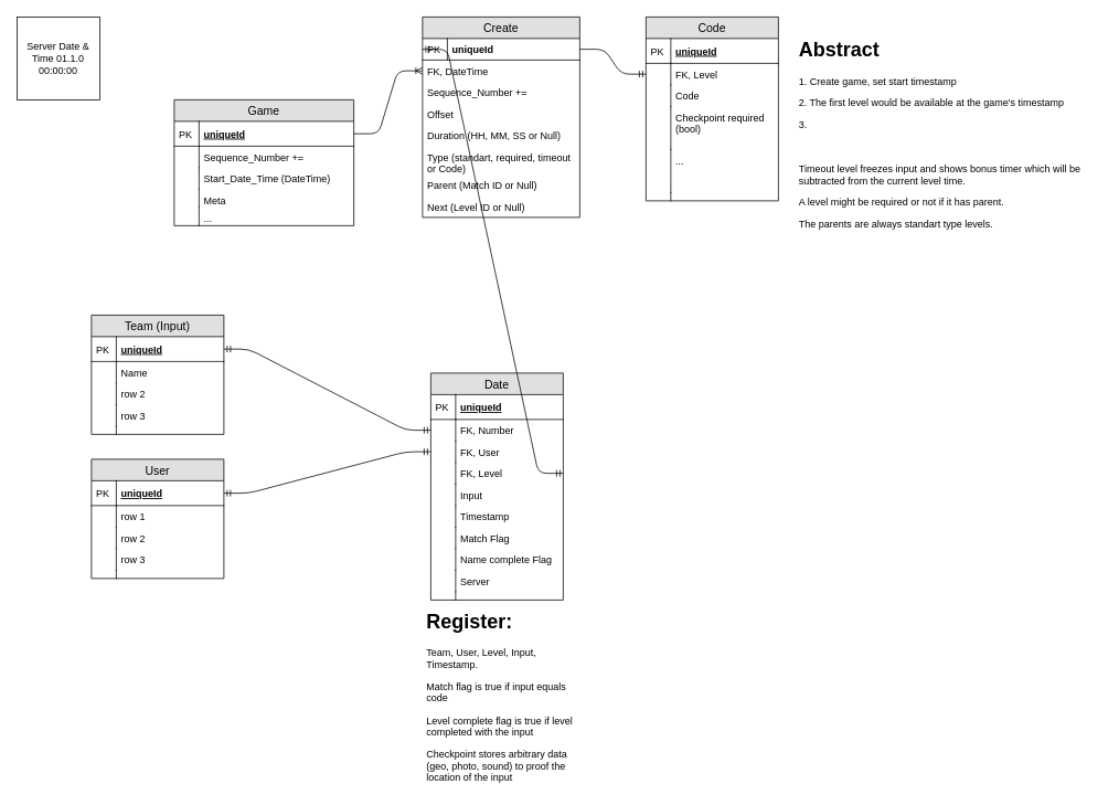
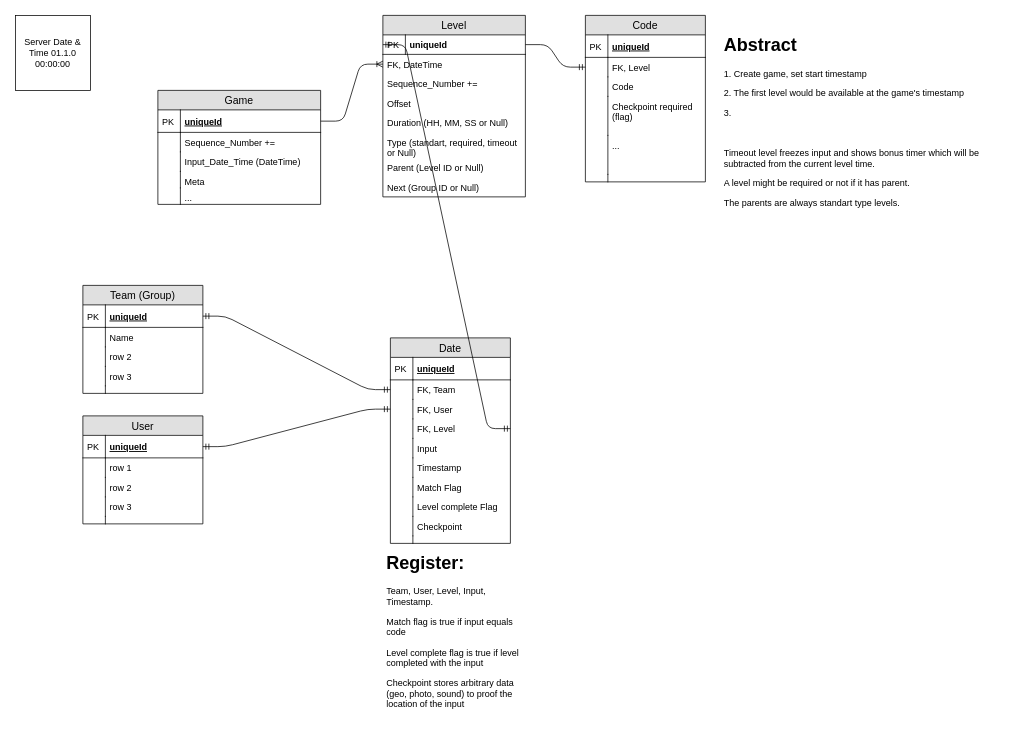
- <mxCell id="14" value="Create" style="swimlane;fontStyle=0;childLayout=stackLayout;horizontal=1;startSize=26;fillColor=#e0e0e0;horizontalStack=0;resizeParent=1;resizeParentMax=0;resizeLast=0;collapsible=1;marginBottom=0;swimlaneFillColor=#ffffff;align=center;fontSize=14;" vertex="1" parent="1"><mxGeometry x="510" y="20" width="190" height="242" as="geometry" /></mxCell>
+ <mxCell id="14" value="Level" style="swimlane;fontStyle=0;childLayout=stackLayout;horizontal=1;startSize=26;fillColor=#e0e0e0;horizontalStack=0;resizeParent=1;resizeParentMax=0;resizeLast=0;collapsible=1;marginBottom=0;swimlaneFillColor=#ffffff;align=center;fontSize=14;" vertex="1" parent="1"><mxGeometry x="510" y="20" width="190" height="242" as="geometry" /></mxCell>
- <mxCell id="32" value="Checkpoint required (bool)" style="shape=partialRectangle;top=0;left=0;right=0;bottom=0;align=left;verticalAlign=top;fillColor=none;spacingLeft=34;spacingRight=4;overflow=hidden;rotatable=0;points=[[0,0.5],[1,0.5]];portConstraint=eastwest;dropTarget=0;fontSize=12;whiteSpace=wrap;" vertex="1" parent="25"><mxGeometry y="108" width="160" height="52" as="geometry" /></mxCell>
+ <mxCell id="32" value="Checkpoint required (flag)" style="shape=partialRectangle;top=0;left=0;right=0;bottom=0;align=left;verticalAlign=top;fillColor=none;spacingLeft=34;spacingRight=4;overflow=hidden;rotatable=0;points=[[0,0.5],[1,0.5]];portConstraint=eastwest;dropTarget=0;fontSize=12;whiteSpace=wrap;" vertex="1" parent="25"><mxGeometry y="108" width="160" height="52" as="geometry" /></mxCell>
- <mxCell id="21" value="Type (standart, required, timeout or Code)" style="text;strokeColor=none;fillColor=none;spacingLeft=4;spacingRight=4;overflow=hidden;rotatable=0;points=[[0,0.5],[1,0.5]];portConstraint=eastwest;fontSize=12;whiteSpace=wrap;" vertex="1" parent="14"><mxGeometry y="156" width="190" height="34" as="geometry" /></mxCell>
+ <mxCell id="21" value="Type (standart, required, timeout or Null)" style="text;strokeColor=none;fillColor=none;spacingLeft=4;spacingRight=4;overflow=hidden;rotatable=0;points=[[0,0.5],[1,0.5]];portConstraint=eastwest;fontSize=12;whiteSpace=wrap;" vertex="1" parent="14"><mxGeometry y="156" width="190" height="34" as="geometry" /></mxCell>
- <mxCell id="8" value="Start_Date_Time (DateTime)" style="shape=partialRectangle;top=0;left=0;right=0;bottom=0;align=left;verticalAlign=top;fillColor=none;spacingLeft=34;spacingRight=4;overflow=hidden;rotatable=0;points=[[0,0.5],[1,0.5]];portConstraint=eastwest;dropTarget=0;fontSize=12;" vertex="1" parent="3"><mxGeometry y="82" width="217" height="26" as="geometry" /></mxCell>
+ <mxCell id="8" value="Input_Date_Time (DateTime)" style="shape=partialRectangle;top=0;left=0;right=0;bottom=0;align=left;verticalAlign=top;fillColor=none;spacingLeft=34;spacingRight=4;overflow=hidden;rotatable=0;points=[[0,0.5],[1,0.5]];portConstraint=eastwest;dropTarget=0;fontSize=12;" vertex="1" parent="3"><mxGeometry y="82" width="217" height="26" as="geometry" /></mxCell>
- <mxCell id="22" value="Parent (Match ID or Null)" style="text;strokeColor=none;fillColor=none;spacingLeft=4;spacingRight=4;overflow=hidden;rotatable=0;points=[[0,0.5],[1,0.5]];portConstraint=eastwest;fontSize=12;" vertex="1" parent="14"><mxGeometry y="190" width="190" height="26" as="geometry" /></mxCell>
+ <mxCell id="22" value="Parent (Level ID or Null)" style="text;strokeColor=none;fillColor=none;spacingLeft=4;spacingRight=4;overflow=hidden;rotatable=0;points=[[0,0.5],[1,0.5]];portConstraint=eastwest;fontSize=12;" vertex="1" parent="14"><mxGeometry y="190" width="190" height="26" as="geometry" /></mxCell>
- <mxCell id="23" value="Next (Level ID or Null)" style="text;strokeColor=none;fillColor=none;spacingLeft=4;spacingRight=4;overflow=hidden;rotatable=0;points=[[0,0.5],[1,0.5]];portConstraint=eastwest;fontSize=12;" vertex="1" parent="14"><mxGeometry y="216" width="190" height="26" as="geometry" /></mxCell>
+ <mxCell id="23" value="Next (Group ID or Null)" style="text;strokeColor=none;fillColor=none;spacingLeft=4;spacingRight=4;overflow=hidden;rotatable=0;points=[[0,0.5],[1,0.5]];portConstraint=eastwest;fontSize=12;" vertex="1" parent="14"><mxGeometry y="216" width="190" height="26" as="geometry" /></mxCell>
- <mxCell id="60" value="Team (Input)" style="swimlane;fontStyle=0;childLayout=stackLayout;horizontal=1;startSize=26;fillColor=#e0e0e0;horizontalStack=0;resizeParent=1;resizeParentMax=0;resizeLast=0;collapsible=1;marginBottom=0;swimlaneFillColor=#ffffff;align=center;fontSize=14;" vertex="1" parent="1"><mxGeometry x="110" y="380" width="160" height="144" as="geometry" /></mxCell>
+ <mxCell id="60" value="Team (Group)" style="swimlane;fontStyle=0;childLayout=stackLayout;horizontal=1;startSize=26;fillColor=#e0e0e0;horizontalStack=0;resizeParent=1;resizeParentMax=0;resizeLast=0;collapsible=1;marginBottom=0;swimlaneFillColor=#ffffff;align=center;fontSize=14;" vertex="1" parent="1"><mxGeometry x="110" y="380" width="160" height="144" as="geometry" /></mxCell>
- <mxCell id="42" value="FK, Number" style="shape=partialRectangle;top=0;left=0;right=0;bottom=0;align=left;verticalAlign=top;fillColor=none;spacingLeft=34;spacingRight=4;overflow=hidden;rotatable=0;points=[[0,0.5],[1,0.5]];portConstraint=eastwest;dropTarget=0;fontSize=12;" vertex="1" parent="39"><mxGeometry y="56" width="160" height="26" as="geometry" /></mxCell>
+ <mxCell id="42" value="FK, Team" style="shape=partialRectangle;top=0;left=0;right=0;bottom=0;align=left;verticalAlign=top;fillColor=none;spacingLeft=34;spacingRight=4;overflow=hidden;rotatable=0;points=[[0,0.5],[1,0.5]];portConstraint=eastwest;dropTarget=0;fontSize=12;" vertex="1" parent="39"><mxGeometry y="56" width="160" height="26" as="geometry" /></mxCell>
- <mxCell id="54" value="Name complete Flag" style="shape=partialRectangle;top=0;left=0;right=0;bottom=0;align=left;verticalAlign=top;fillColor=none;spacingLeft=34;spacingRight=4;overflow=hidden;rotatable=0;points=[[0,0.5],[1,0.5]];portConstraint=eastwest;dropTarget=0;fontSize=12;" vertex="1" parent="39"><mxGeometry y="212" width="160" height="26" as="geometry" /></mxCell>
+ <mxCell id="54" value="Level complete Flag" style="shape=partialRectangle;top=0;left=0;right=0;bottom=0;align=left;verticalAlign=top;fillColor=none;spacingLeft=34;spacingRight=4;overflow=hidden;rotatable=0;points=[[0,0.5],[1,0.5]];portConstraint=eastwest;dropTarget=0;fontSize=12;" vertex="1" parent="39"><mxGeometry y="212" width="160" height="26" as="geometry" /></mxCell>
- <mxCell id="56" value="Server" style="shape=partialRectangle;top=0;left=0;right=0;bottom=0;align=left;verticalAlign=top;fillColor=none;spacingLeft=34;spacingRight=4;overflow=hidden;rotatable=0;points=[[0,0.5],[1,0.5]];portConstraint=eastwest;dropTarget=0;fontSize=12;" vertex="1" parent="39"><mxGeometry y="238" width="160" height="26" as="geometry" /></mxCell>
+ <mxCell id="56" value="Checkpoint" style="shape=partialRectangle;top=0;left=0;right=0;bottom=0;align=left;verticalAlign=top;fillColor=none;spacingLeft=34;spacingRight=4;overflow=hidden;rotatable=0;points=[[0,0.5],[1,0.5]];portConstraint=eastwest;dropTarget=0;fontSize=12;" vertex="1" parent="39"><mxGeometry y="238" width="160" height="26" as="geometry" /></mxCell>
